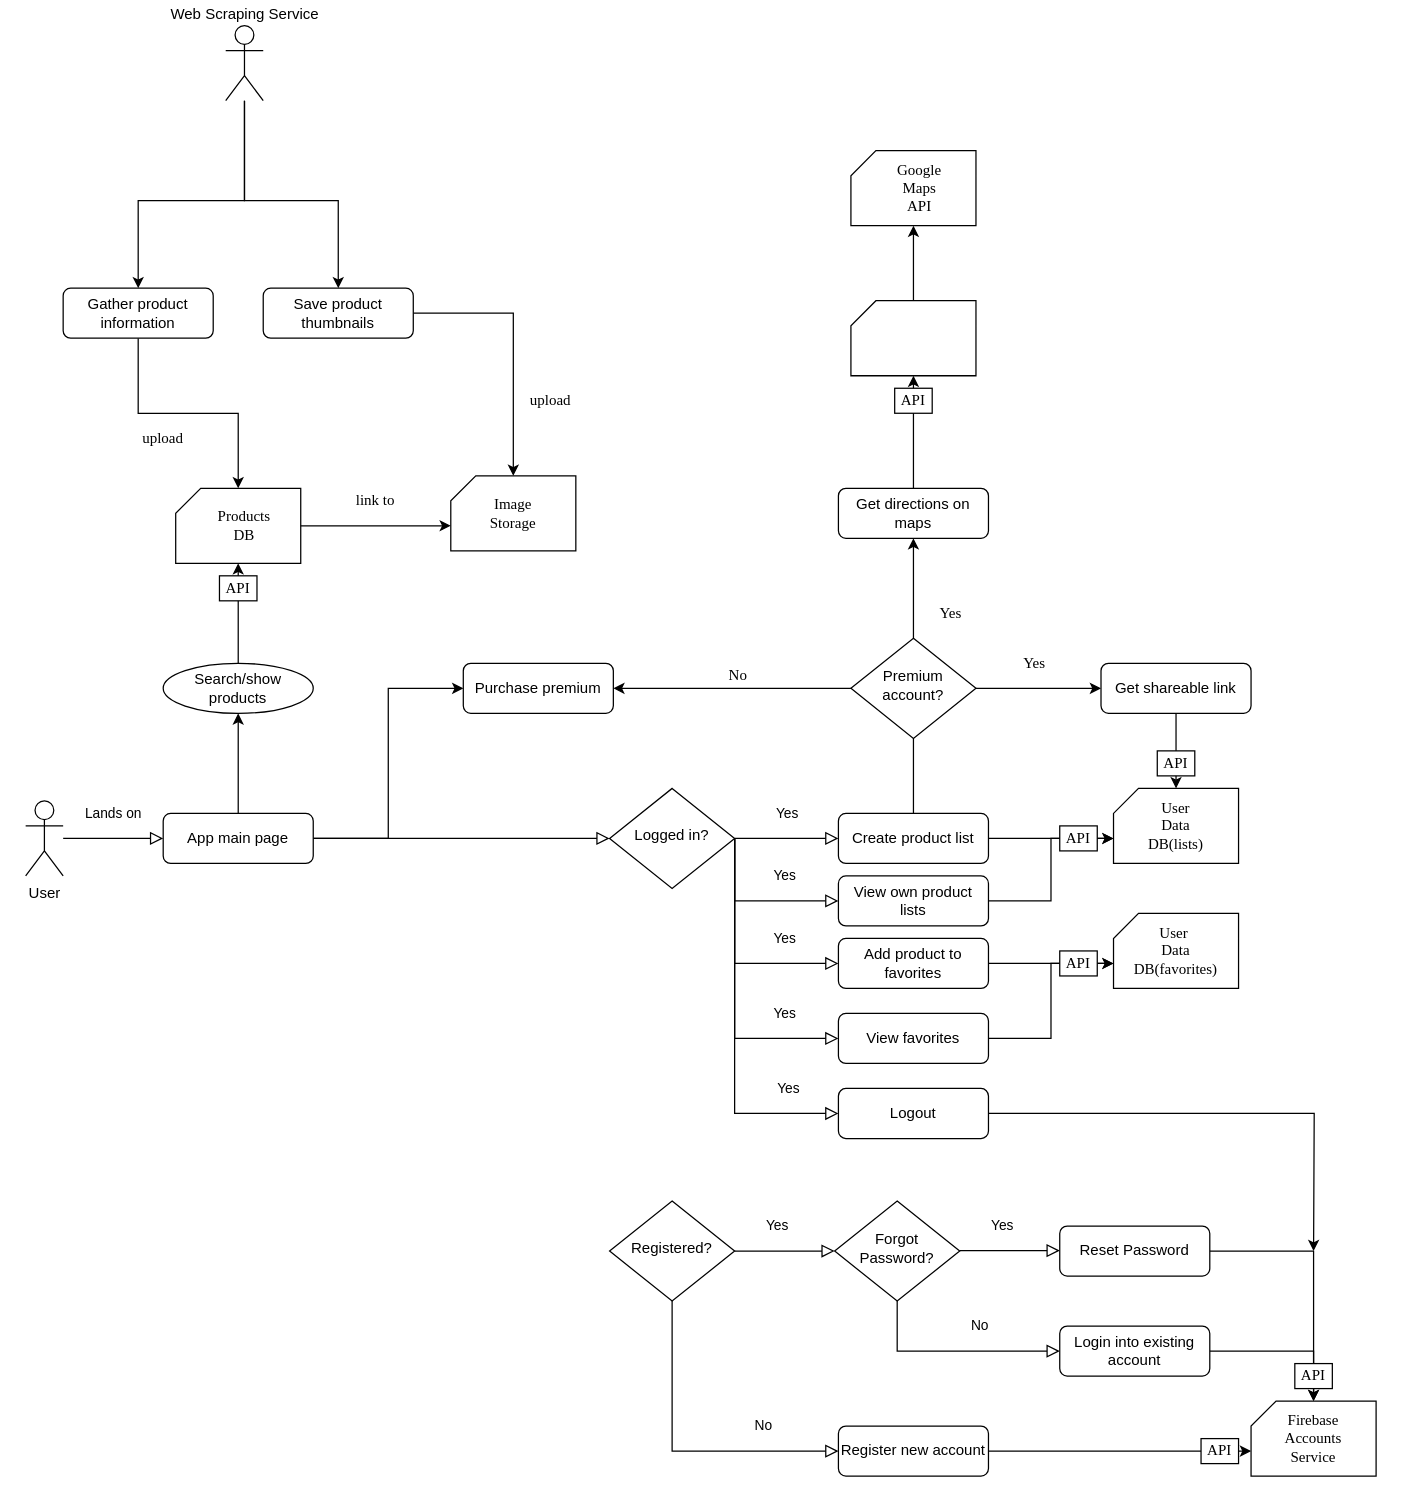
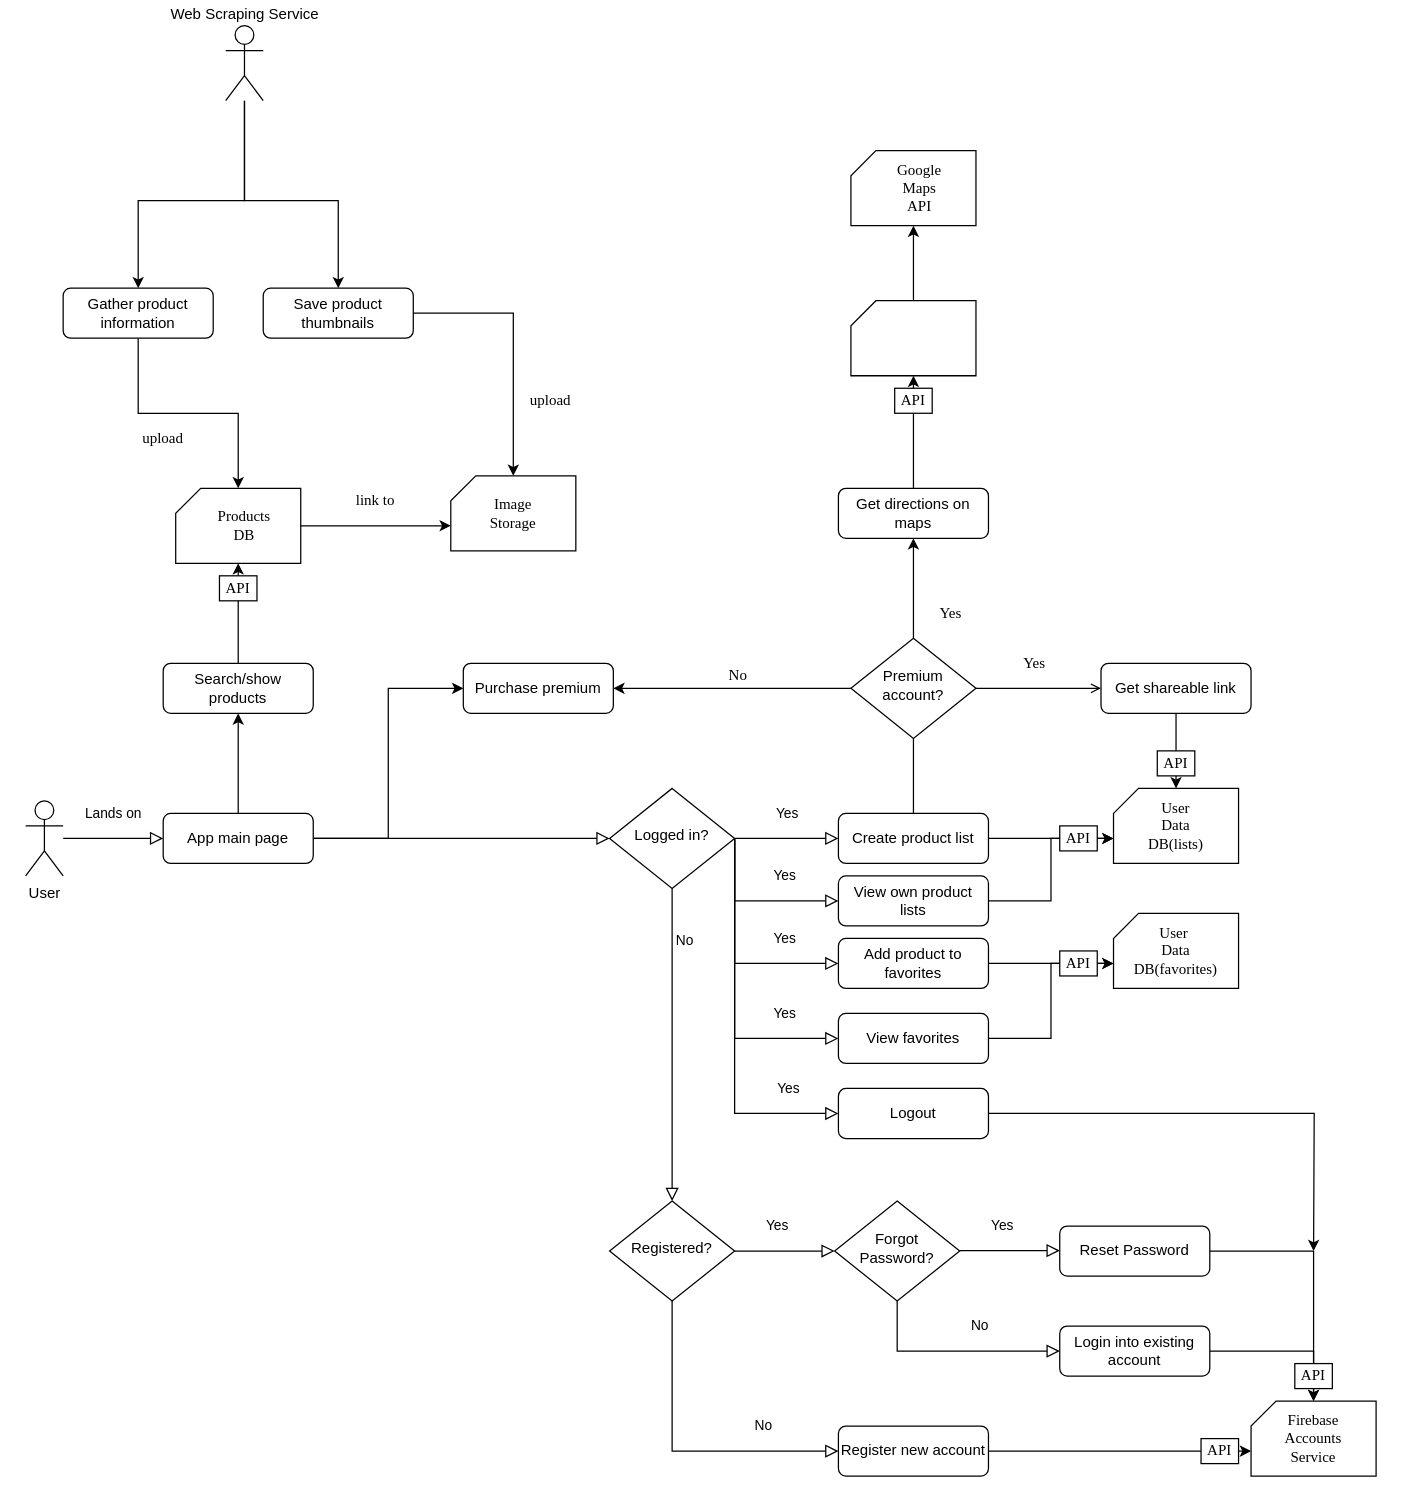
- <mxCell id="15" value="Search/show products" style="ellipse;whiteSpace=wrap;html=1;fontSize=12;glass=0;strokeWidth=1;shadow=0;" parent="1" vertex="1"><mxGeometry x="130" y="530" width="120" height="40" as="geometry" /></mxCell>
+ <mxCell id="15" value="Search/show products" style="rounded=1;whiteSpace=wrap;html=1;fontSize=12;glass=0;strokeWidth=1;shadow=0;" parent="1" vertex="1"><mxGeometry x="130" y="530" width="120" height="40" as="geometry" /></mxCell>
- <mxCell id="8" style="edgeStyle=orthogonalEdgeStyle;rounded=0;orthogonalLoop=1;jettySize=auto;html=1;fontFamily=Verdana;entryX=0;entryY=0.5;entryDx=0;entryDy=0;exitX=1;exitY=0.5;exitDx=0;exitDy=0;" parent="1" source="86" target="17" edge="1"><mxGeometry relative="1" as="geometry"><mxPoint x="853.5" y="590" as="targetPoint" /><mxPoint x="726.5" y="470" as="sourcePoint" /></mxGeometry></mxCell>
+ <mxCell id="8" style="edgeStyle=orthogonalEdgeStyle;rounded=0;orthogonalLoop=1;jettySize=auto;html=1;fontFamily=Verdana;entryX=0;entryY=0.5;entryDx=0;entryDy=0;exitX=1;exitY=0.5;exitDx=0;exitDy=0;endArrow=open;" parent="1" source="86" target="17" edge="1"><mxGeometry relative="1" as="geometry"><mxPoint x="853.5" y="590" as="targetPoint" /><mxPoint x="726.5" y="470" as="sourcePoint" /></mxGeometry></mxCell>
+ <mxCell id="27" value="No" style="rounded=0;html=1;jettySize=auto;orthogonalLoop=1;fontSize=11;endArrow=block;endFill=0;endSize=8;strokeWidth=1;shadow=0;labelBackgroundColor=none;edgeStyle=orthogonalEdgeStyle;exitX=0.5;exitY=1;exitDx=0;exitDy=0;entryX=0.5;entryY=0;entryDx=0;entryDy=0;" parent="1" source="7" target="30" edge="1"><mxGeometry x="-0.667" y="10" relative="1" as="geometry"><mxPoint as="offset" /><mxPoint x="537" y="720" as="sourcePoint" /><mxPoint x="537" y="890" as="targetPoint" /><Array as="points" /></mxGeometry></mxCell>
